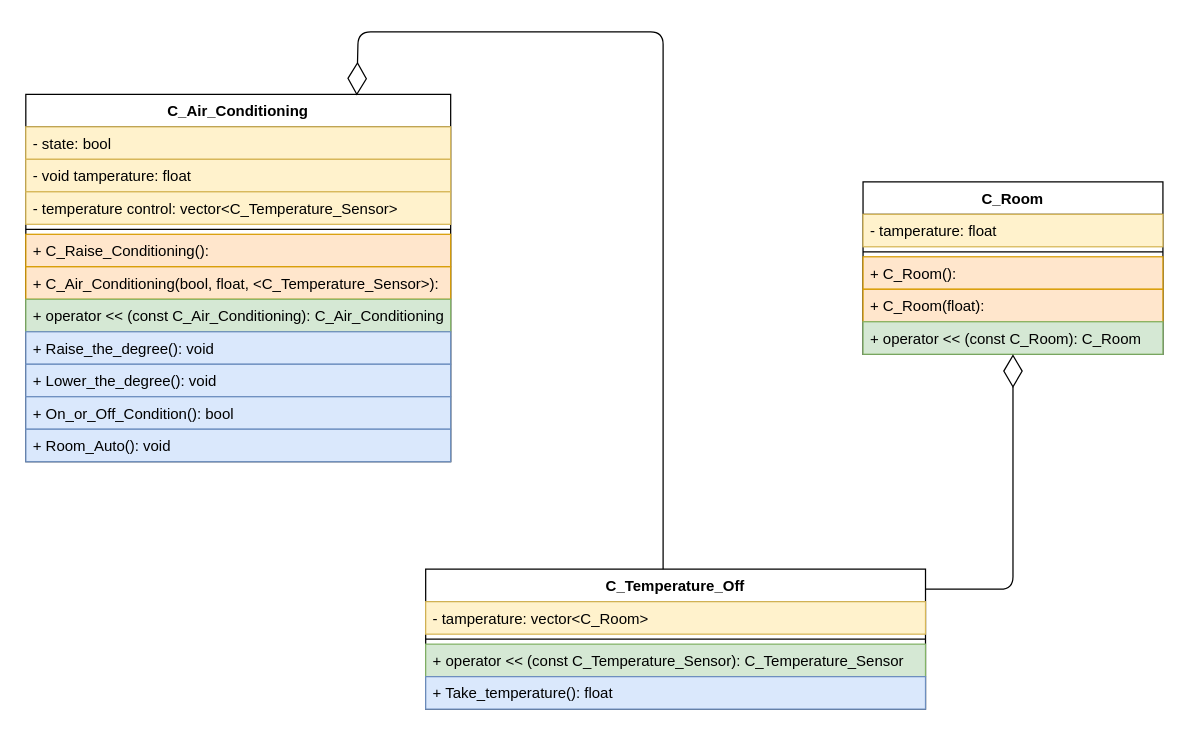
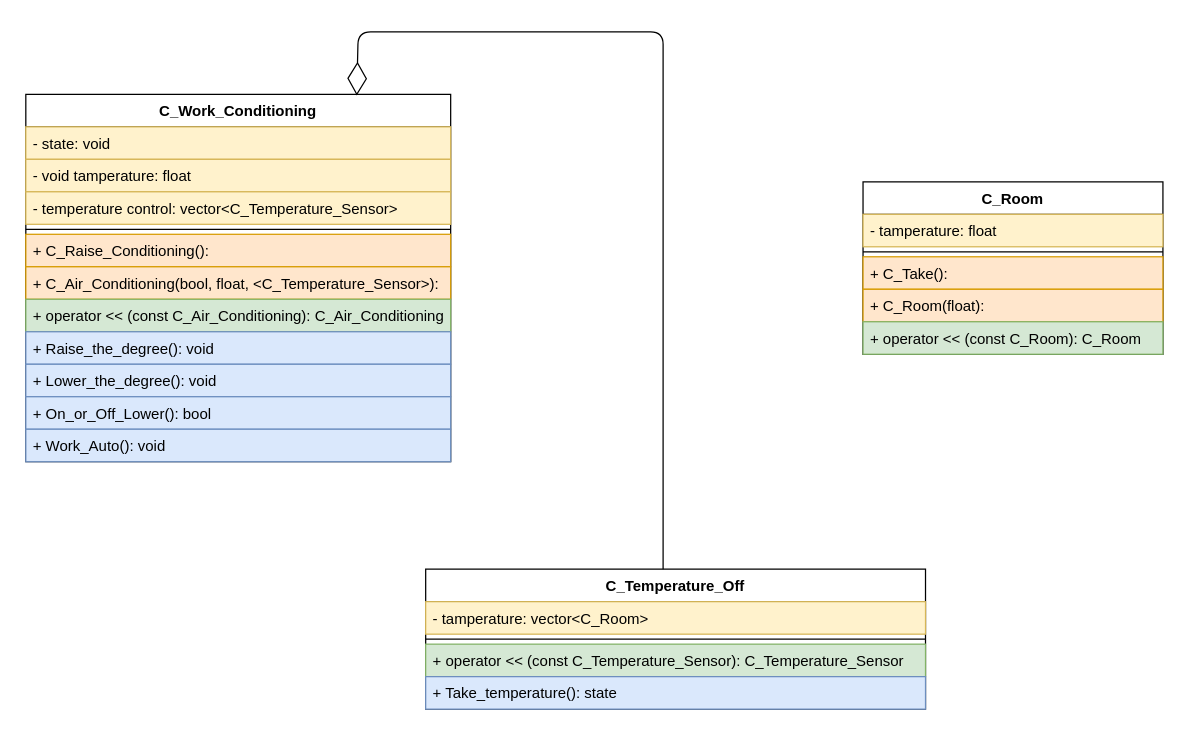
- <mxCell id="7" value="C_Air_Conditioning" style="swimlane;fontStyle=1;align=center;verticalAlign=top;childLayout=stackLayout;horizontal=1;startSize=26;horizontalStack=0;resizeParent=1;resizeParentMax=0;resizeLast=0;collapsible=1;marginBottom=0;" vertex="1" parent="1"><mxGeometry x="20" y="70" width="340" height="294" as="geometry" /></mxCell>
+ <mxCell id="7" value="C_Work_Conditioning" style="swimlane;fontStyle=1;align=center;verticalAlign=top;childLayout=stackLayout;horizontal=1;startSize=26;horizontalStack=0;resizeParent=1;resizeParentMax=0;resizeLast=0;collapsible=1;marginBottom=0;" vertex="1" parent="1"><mxGeometry x="20" y="70" width="340" height="294" as="geometry" /></mxCell>
- <mxCell id="8" value="- state: bool" style="text;strokeColor=#d6b656;fillColor=#fff2cc;align=left;verticalAlign=top;spacingLeft=4;spacingRight=4;overflow=hidden;rotatable=0;points=[[0,0.5],[1,0.5]];portConstraint=eastwest;" vertex="1" parent="7"><mxGeometry y="26" width="340" height="26" as="geometry" /></mxCell>
+ <mxCell id="8" value="- state: void" style="text;strokeColor=#d6b656;fillColor=#fff2cc;align=left;verticalAlign=top;spacingLeft=4;spacingRight=4;overflow=hidden;rotatable=0;points=[[0,0.5],[1,0.5]];portConstraint=eastwest;" vertex="1" parent="7"><mxGeometry y="26" width="340" height="26" as="geometry" /></mxCell>
- <mxCell id="22" value="+ C_Room():" style="text;strokeColor=#d79b00;fillColor=#ffe6cc;align=left;verticalAlign=top;spacingLeft=4;spacingRight=4;overflow=hidden;rotatable=0;points=[[0,0.5],[1,0.5]];portConstraint=eastwest;" vertex="1" parent="19"><mxGeometry y="60" width="240" height="26" as="geometry" /></mxCell>
+ <mxCell id="22" value="+ C_Take():" style="text;strokeColor=#d79b00;fillColor=#ffe6cc;align=left;verticalAlign=top;spacingLeft=4;spacingRight=4;overflow=hidden;rotatable=0;points=[[0,0.5],[1,0.5]];portConstraint=eastwest;" vertex="1" parent="19"><mxGeometry y="60" width="240" height="26" as="geometry" /></mxCell>
- <mxCell id="17" value="+ On_or_Off_Condition(): bool" style="text;strokeColor=#6c8ebf;fillColor=#dae8fc;align=left;verticalAlign=top;spacingLeft=4;spacingRight=4;overflow=hidden;rotatable=0;points=[[0,0.5],[1,0.5]];portConstraint=eastwest;" vertex="1" parent="7"><mxGeometry y="242" width="340" height="26" as="geometry" /></mxCell>
+ <mxCell id="17" value="+ On_or_Off_Lower(): bool" style="text;strokeColor=#6c8ebf;fillColor=#dae8fc;align=left;verticalAlign=top;spacingLeft=4;spacingRight=4;overflow=hidden;rotatable=0;points=[[0,0.5],[1,0.5]];portConstraint=eastwest;" vertex="1" parent="7"><mxGeometry y="242" width="340" height="26" as="geometry" /></mxCell>
- <mxCell id="18" value="+ Room_Auto(): void" style="text;strokeColor=#6c8ebf;fillColor=#dae8fc;align=left;verticalAlign=top;spacingLeft=4;spacingRight=4;overflow=hidden;rotatable=0;points=[[0,0.5],[1,0.5]];portConstraint=eastwest;" vertex="1" parent="7"><mxGeometry y="268" width="340" height="26" as="geometry" /></mxCell>
+ <mxCell id="18" value="+ Work_Auto(): void" style="text;strokeColor=#6c8ebf;fillColor=#dae8fc;align=left;verticalAlign=top;spacingLeft=4;spacingRight=4;overflow=hidden;rotatable=0;points=[[0,0.5],[1,0.5]];portConstraint=eastwest;" vertex="1" parent="7"><mxGeometry y="268" width="340" height="26" as="geometry" /></mxCell>
- <mxCell id="26" value="" style="endArrow=diamondThin;endFill=0;endSize=24;html=1;entryX=0.5;entryY=1;entryDx=0;entryDy=0;exitX=1;exitY=0.143;exitDx=0;exitDy=0;exitPerimeter=0;" edge="1" parent="1" source="2" target="19"><mxGeometry width="160" relative="1" as="geometry"><mxPoint x="450" y="230" as="sourcePoint" /><mxPoint x="610" y="230" as="targetPoint" /><Array as="points"><mxPoint x="810" y="466" /></Array></mxGeometry></mxCell>
- <mxCell id="6" value="+ Take_temperature(): float" style="text;strokeColor=#6c8ebf;fillColor=#dae8fc;align=left;verticalAlign=top;spacingLeft=4;spacingRight=4;overflow=hidden;rotatable=0;points=[[0,0.5],[1,0.5]];portConstraint=eastwest;" vertex="1" parent="2"><mxGeometry y="86" width="400" height="26" as="geometry" /></mxCell>
+ <mxCell id="6" value="+ Take_temperature(): state" style="text;strokeColor=#6c8ebf;fillColor=#dae8fc;align=left;verticalAlign=top;spacingLeft=4;spacingRight=4;overflow=hidden;rotatable=0;points=[[0,0.5],[1,0.5]];portConstraint=eastwest;" vertex="1" parent="2"><mxGeometry y="86" width="400" height="26" as="geometry" /></mxCell>
